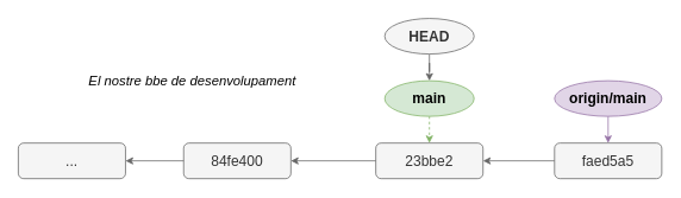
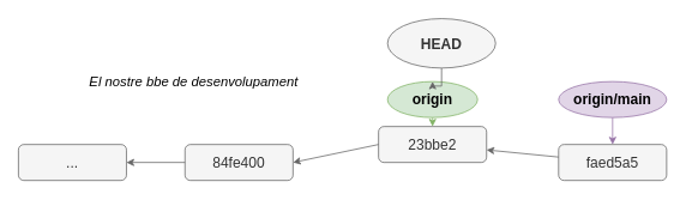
- <mxCell id="6" value="HEAD" style="ellipse;whiteSpace=wrap;html=1;fillColor=#f5f5f5;strokeColor=#666666;fontSize=16;fontStyle=1;fontColor=#333333;" parent="1" vertex="1"><mxGeometry x="430" y="20" width="100" height="40" as="geometry" /></mxCell>
+ <mxCell id="6" value="HEAD" style="ellipse;whiteSpace=wrap;html=1;fillColor=#f5f5f5;strokeColor=#666666;fontSize=16;fontStyle=1;fontColor=#333333;" parent="1" vertex="1"><mxGeometry x="430" y="20" width="120" height="55" as="geometry" /></mxCell>
- <mxCell id="4" value="main" style="ellipse;whiteSpace=wrap;html=1;fillColor=#d5e8d4;strokeColor=#82b366;fontSize=16;fontStyle=1" parent="1" vertex="1"><mxGeometry x="430" y="90" width="100" height="40" as="geometry" /></mxCell>
+ <mxCell id="4" value="origin" style="ellipse;whiteSpace=wrap;html=1;fillColor=#d5e8d4;strokeColor=#82b366;fontSize=16;fontStyle=1" parent="1" vertex="1"><mxGeometry x="430" y="90" width="100" height="40" as="geometry" /></mxCell>
- <mxCell id="9" value="23bbe2" style="rounded=1;whiteSpace=wrap;html=1;fontSize=16;fillColor=#f5f5f5;strokeColor=#666666;fontColor=#333333;fontStyle=0;labelBorderColor=none;" parent="1" vertex="1"><mxGeometry x="420" y="160" width="120" height="40" as="geometry" /></mxCell>
+ <mxCell id="9" value="23bbe2" style="rounded=1;whiteSpace=wrap;html=1;fontSize=16;fillColor=#f5f5f5;strokeColor=#666666;fontColor=#333333;fontStyle=0;labelBorderColor=none;" parent="1" vertex="1"><mxGeometry x="420" y="140" width="120" height="40" as="geometry" /></mxCell>
